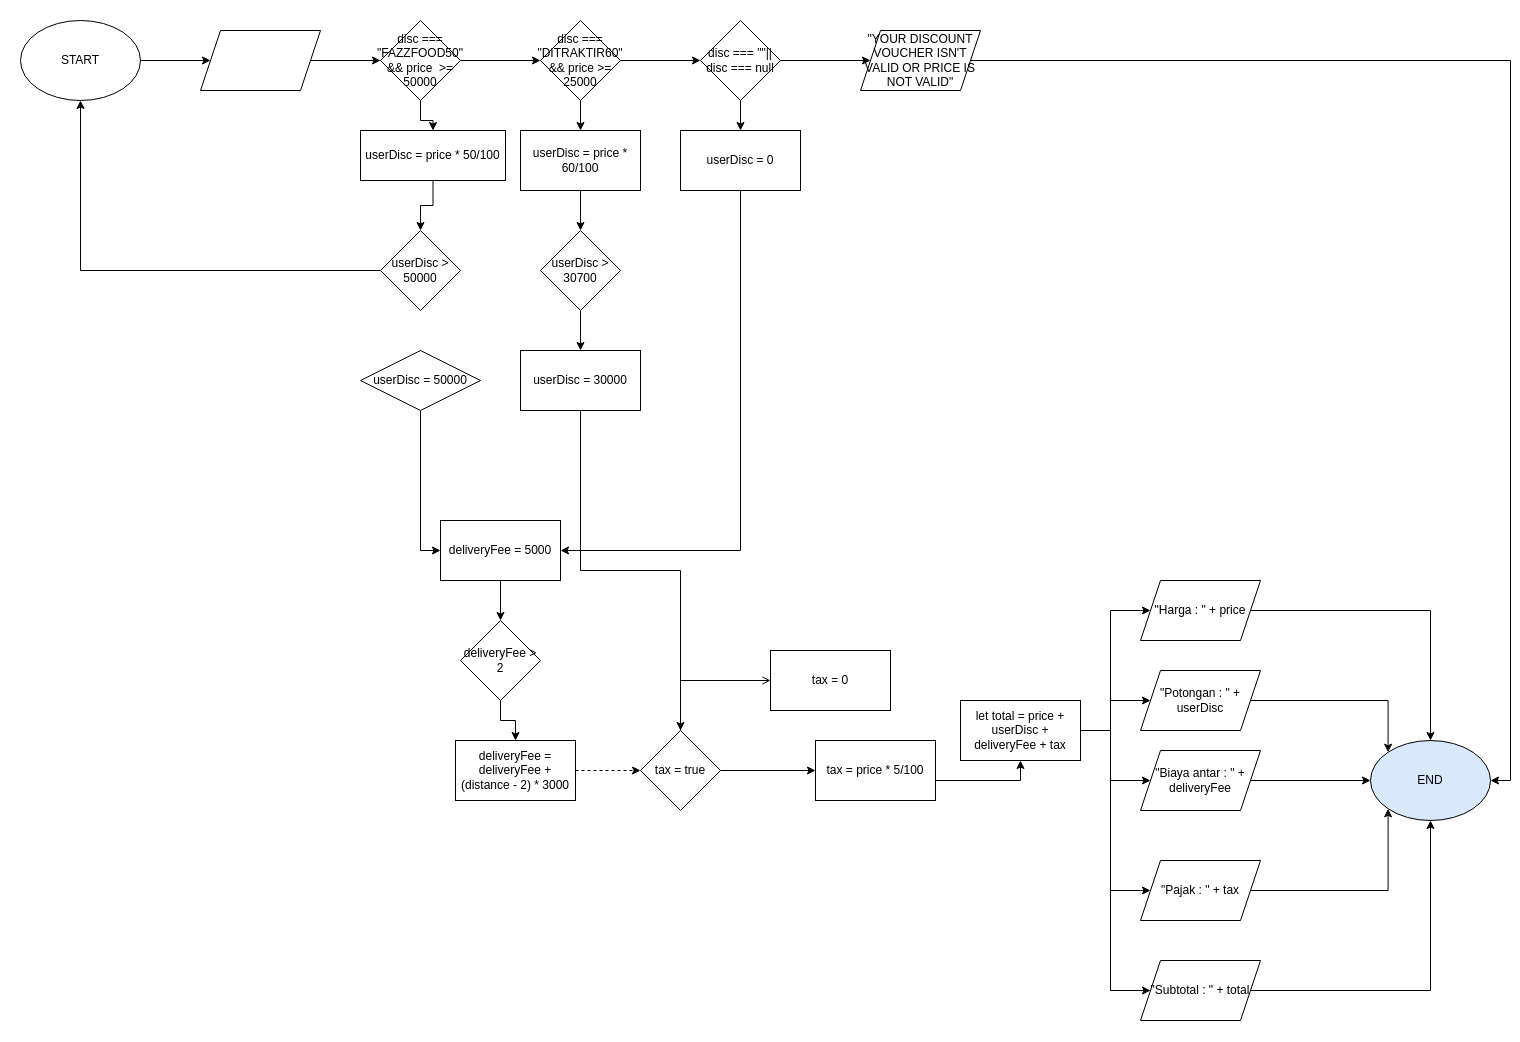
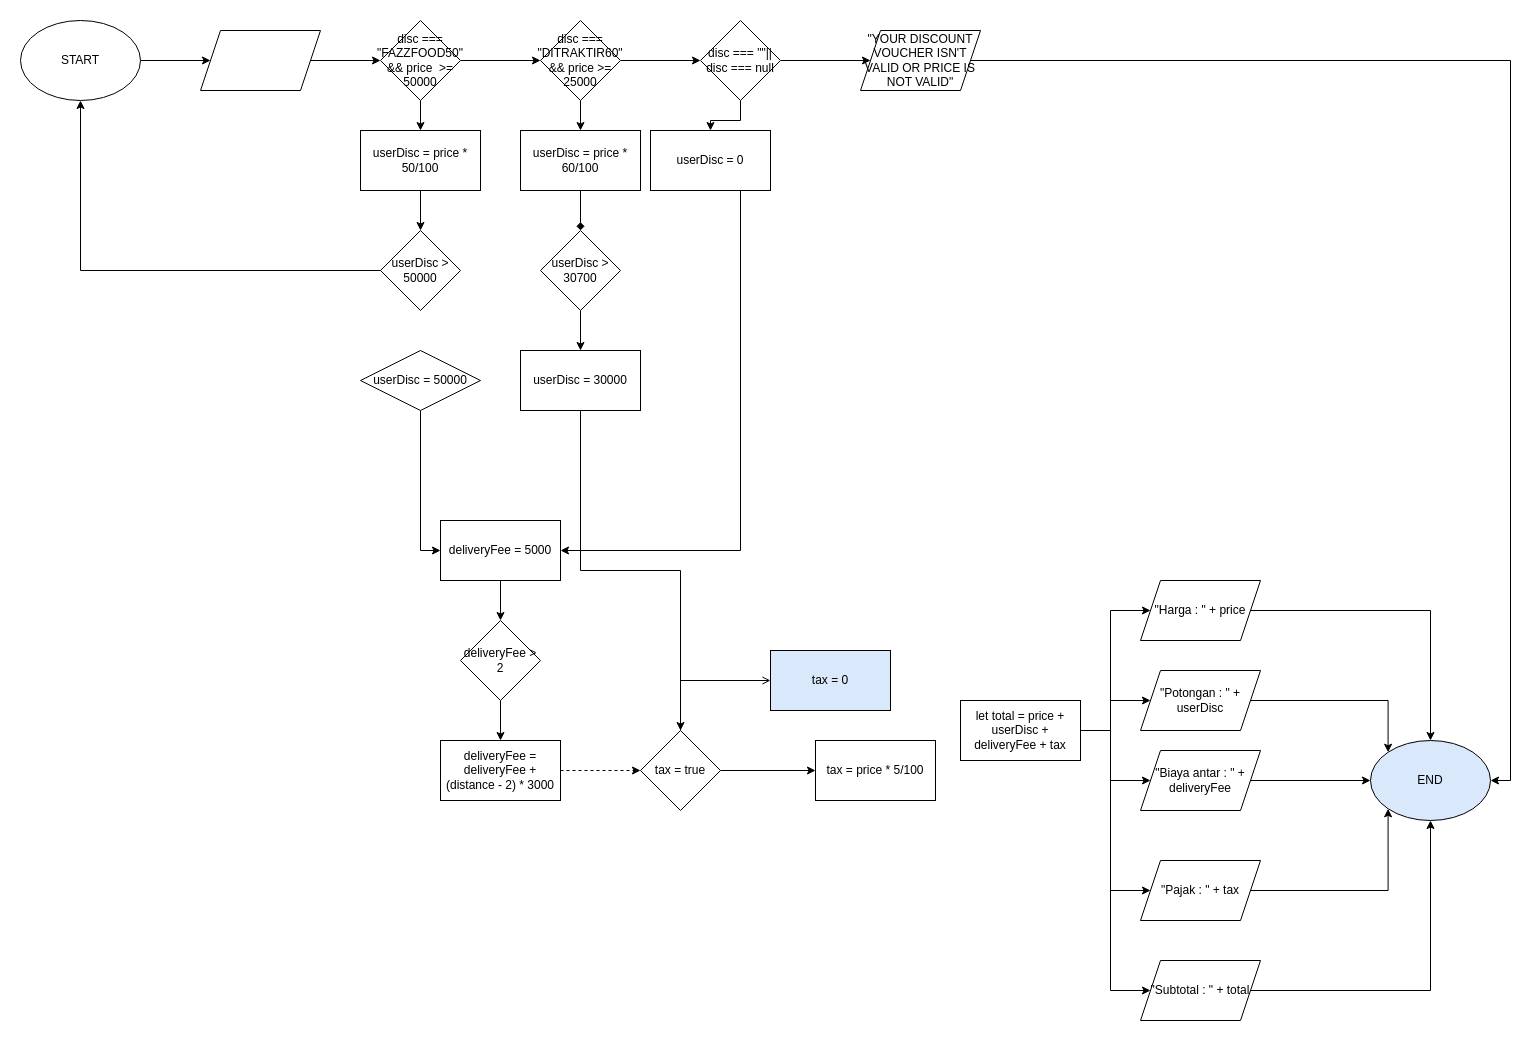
- <mxCell id="16" value="userDisc = price * 50/100" style="rounded=0;whiteSpace=wrap;html=1;" vertex="1" parent="1"><mxGeometry x="360" y="130" width="145" height="50" as="geometry" /></mxCell>
+ <mxCell id="16" value="userDisc = price * 50/100" style="rounded=0;whiteSpace=wrap;html=1;" vertex="1" parent="1"><mxGeometry x="360" y="130" width="120" height="60" as="geometry" /></mxCell>
- <mxCell id="20" value="userDisc = 0" style="rounded=0;whiteSpace=wrap;html=1;" vertex="1" parent="1"><mxGeometry x="680" y="130" width="120" height="60" as="geometry" /></mxCell>
+ <mxCell id="20" value="userDisc = 0" style="rounded=0;whiteSpace=wrap;html=1;" vertex="1" parent="1"><mxGeometry x="650" y="130" width="120" height="60" as="geometry" /></mxCell>
- <mxCell id="17" value="" style="edgeStyle=orthogonalEdgeStyle;rounded=0;orthogonalLoop=1;jettySize=auto;html=1;" edge="1" parent="1" source="18" target="26"><mxGeometry relative="1" as="geometry" /></mxCell>
+ <mxCell id="17" value="" style="edgeStyle=orthogonalEdgeStyle;rounded=0;orthogonalLoop=1;jettySize=auto;html=1;endArrow=diamond;" edge="1" parent="1" source="18" target="26"><mxGeometry relative="1" as="geometry" /></mxCell>
- <mxCell id="43" value="tax = 0" style="rounded=0;whiteSpace=wrap;html=1;" vertex="1" parent="1"><mxGeometry x="770" y="650" width="120" height="60" as="geometry" /></mxCell>
+ <mxCell id="43" value="tax = 0" style="rounded=0;whiteSpace=wrap;html=1;fillColor=#dae8fc;" vertex="1" parent="1"><mxGeometry x="770" y="650" width="120" height="60" as="geometry" /></mxCell>
- <mxCell id="37" value="deliveryFee = deliveryFee + (distance - 2) * 3000" style="rounded=0;whiteSpace=wrap;html=1;" vertex="1" parent="1"><mxGeometry x="455" y="740" width="120" height="60" as="geometry" /></mxCell>
+ <mxCell id="37" value="deliveryFee = deliveryFee + (distance - 2) * 3000" style="rounded=0;whiteSpace=wrap;html=1;" vertex="1" parent="1"><mxGeometry x="440" y="740" width="120" height="60" as="geometry" /></mxCell>
- <mxCell id="41" style="edgeStyle=orthogonalEdgeStyle;rounded=0;orthogonalLoop=1;jettySize=auto;html=1;entryX=0.5;entryY=1;entryDx=0;entryDy=0;" edge="1" parent="1" source="42" target="49"><mxGeometry relative="1" as="geometry"><Array as="points"><mxPoint x="1020" y="780" /></Array></mxGeometry></mxCell>
